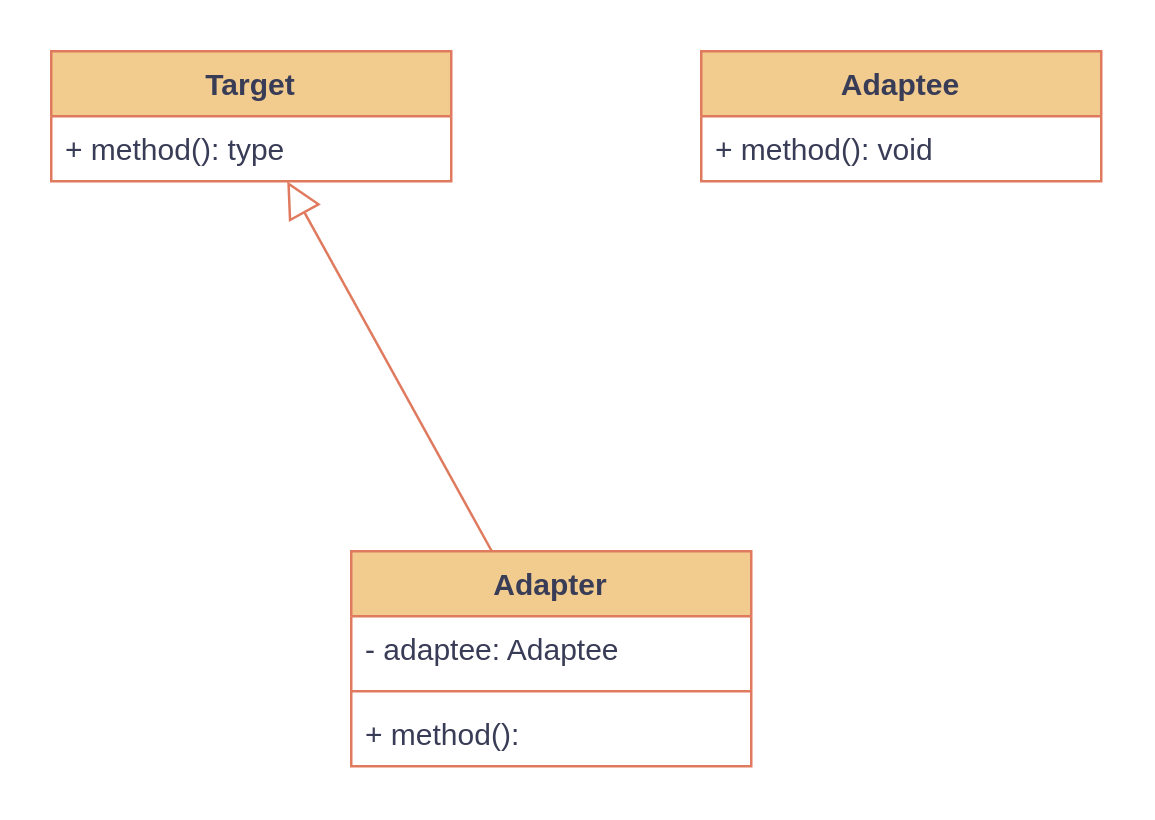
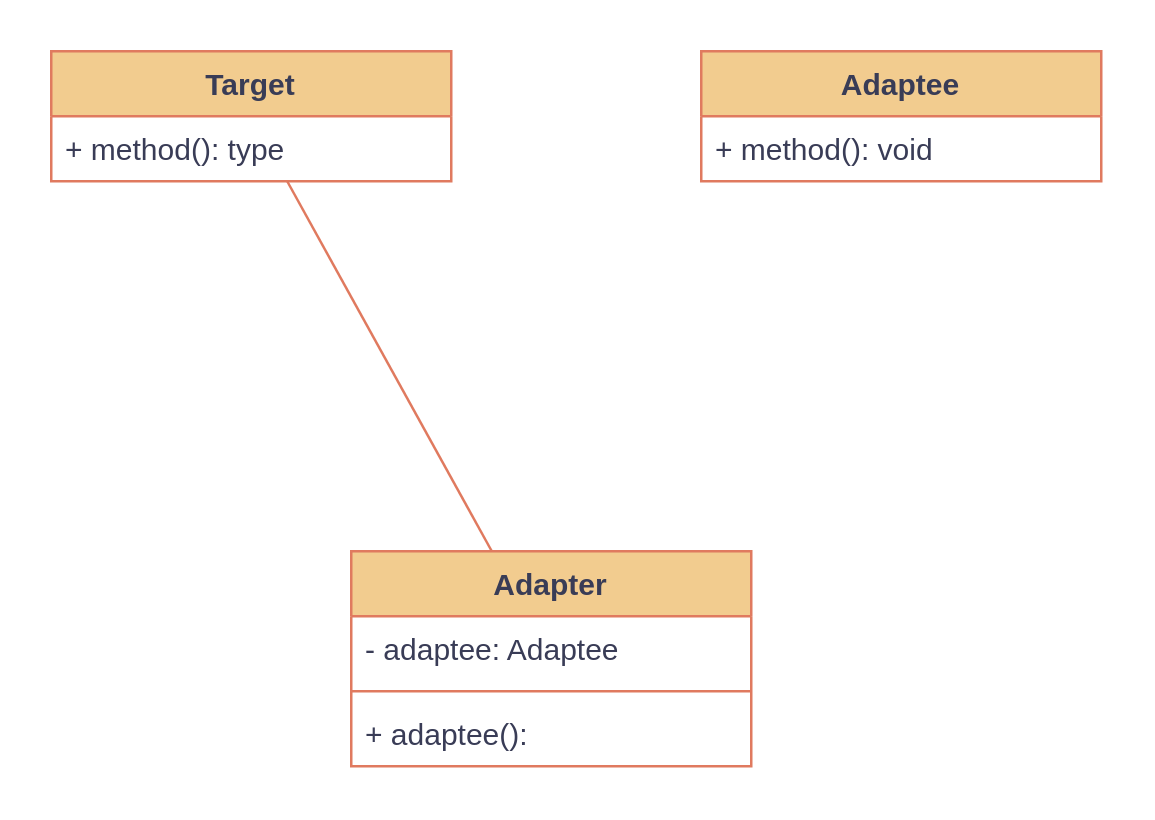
- <mxCell id="10" value="" style="endArrow=block;endFill=0;endSize=12;html=1;rounded=0;labelBackgroundColor=none;strokeColor=#E07A5F;fontColor=default;" edge="1" parent="1" source="4" target="8"><mxGeometry width="160" relative="1" as="geometry"><mxPoint x="130" y="280" as="sourcePoint" /><mxPoint x="290" y="280" as="targetPoint" /></mxGeometry></mxCell>
+ <mxCell id="10" value="" style="endArrow=none;endFill=0;endSize=12;html=1;rounded=0;labelBackgroundColor=none;strokeColor=#E07A5F;fontColor=default;" edge="1" parent="1" source="4" target="8"><mxGeometry width="160" relative="1" as="geometry"><mxPoint x="130" y="280" as="sourcePoint" /><mxPoint x="290" y="280" as="targetPoint" /></mxGeometry></mxCell>
- <mxCell id="7" value="+ method():&amp;nbsp;" style="text;strokeColor=none;fillColor=none;align=left;verticalAlign=top;spacingLeft=4;spacingRight=4;overflow=hidden;rotatable=0;points=[[0,0.5],[1,0.5]];portConstraint=eastwest;whiteSpace=wrap;html=1;rounded=0;labelBackgroundColor=none;fontColor=#393C56;" vertex="1" parent="4"><mxGeometry y="60" width="160" height="26" as="geometry" /></mxCell>
+ <mxCell id="7" value="+ adaptee():&amp;nbsp;" style="text;strokeColor=none;fillColor=none;align=left;verticalAlign=top;spacingLeft=4;spacingRight=4;overflow=hidden;rotatable=0;points=[[0,0.5],[1,0.5]];portConstraint=eastwest;whiteSpace=wrap;html=1;rounded=0;labelBackgroundColor=none;fontColor=#393C56;" vertex="1" parent="4"><mxGeometry y="60" width="160" height="26" as="geometry" /></mxCell>
